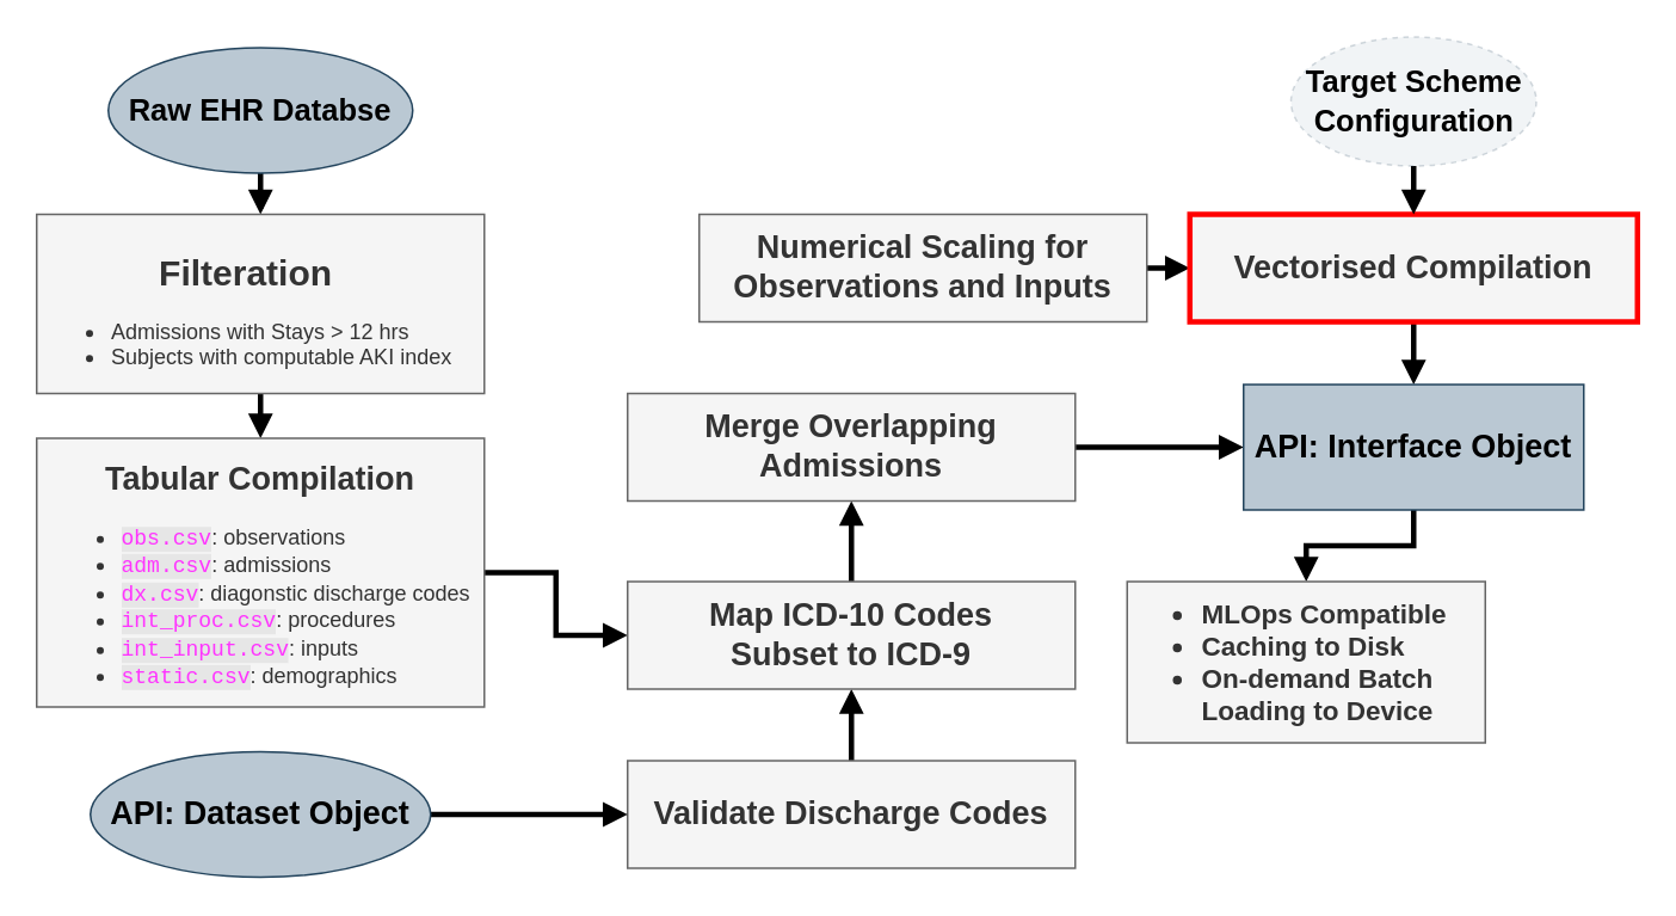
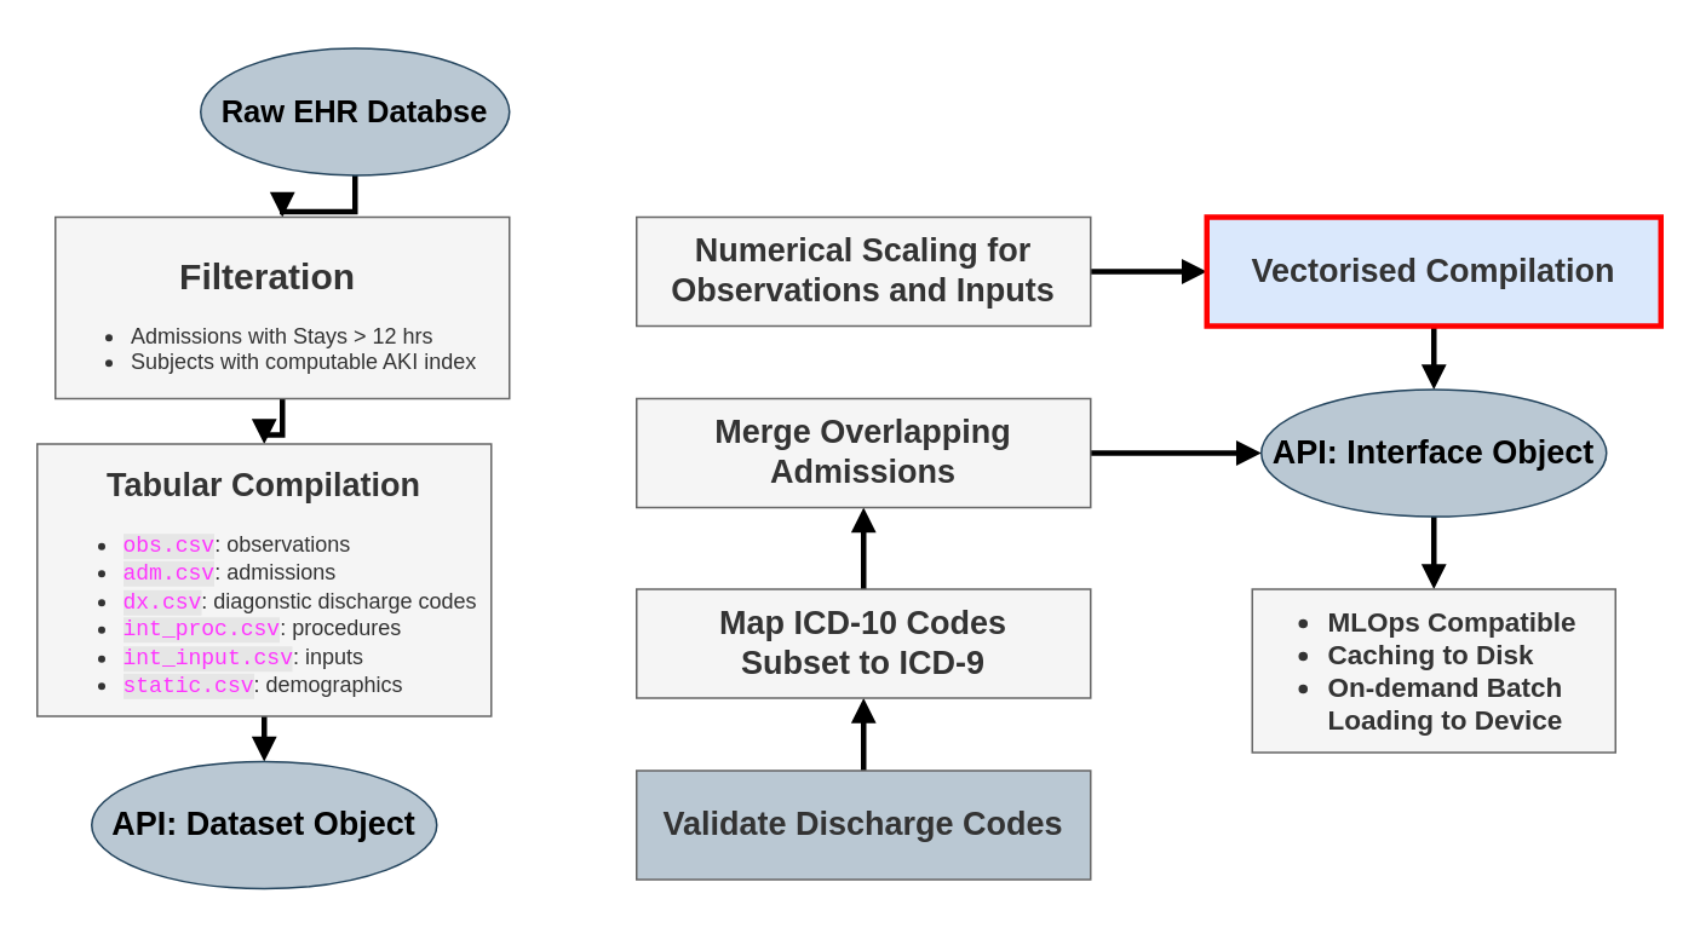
- <mxCell id="24" value="&lt;h2&gt;&lt;font style=&quot;font-size: 17px;&quot;&gt;Target Scheme Configuration&lt;/font&gt;&lt;/h2&gt;" style="ellipse;whiteSpace=wrap;html=1;fillColor=#bac8d3;strokeColor=#23445d;shadow=0;dashed=1;fillStyle=auto;gradientColor=none;opacity=20;" parent="1" vertex="1"><mxGeometry x="720.5" y="20" width="137" height="72" as="geometry" /></mxCell>
- <mxCell id="3" value="&lt;h2&gt;&lt;font style=&quot;font-size: 17px;&quot;&gt;Raw EHR Databse&lt;/font&gt;&lt;/h2&gt;" style="ellipse;whiteSpace=wrap;html=1;fillColor=#bac8d3;strokeColor=#23445d;shadow=0;" parent="1" vertex="1"><mxGeometry x="60" y="26" width="170" height="70" as="geometry" /></mxCell>
+ <mxCell id="3" value="&lt;h2&gt;&lt;font style=&quot;font-size: 17px;&quot;&gt;Raw EHR Databse&lt;/font&gt;&lt;/h2&gt;" style="ellipse;whiteSpace=wrap;html=1;fillColor=#bac8d3;strokeColor=#23445d;shadow=0;" parent="1" vertex="1"><mxGeometry x="110" y="26" width="170" height="70" as="geometry" /></mxCell>
- <mxCell id="23" style="edgeStyle=orthogonalEdgeStyle;rounded=0;orthogonalLoop=1;jettySize=auto;html=1;strokeWidth=3;endArrow=block;endFill=1;" parent="1" source="24" target="17" edge="1"><mxGeometry relative="1" as="geometry" /></mxCell>
- <mxCell id="15" value="&lt;h2&gt;Numerical Scaling for Observations and Inputs&lt;/h2&gt;" style="rounded=0;whiteSpace=wrap;html=1;fillColor=#f5f5f5;fontColor=#333333;strokeColor=#666666;" parent="1" vertex="1"><mxGeometry x="390" y="119" width="250" height="60" as="geometry" /></mxCell>
+ <mxCell id="15" value="&lt;h2&gt;Numerical Scaling for Observations and Inputs&lt;/h2&gt;" style="rounded=0;whiteSpace=wrap;html=1;fillColor=#f5f5f5;fontColor=#333333;strokeColor=#666666;" parent="1" vertex="1"><mxGeometry x="350" y="119" width="250" height="60" as="geometry" /></mxCell>
- <mxCell id="17" value="&lt;h2&gt;Vectorised Compilation&lt;/h2&gt;" style="rounded=0;whiteSpace=wrap;html=1;fillColor=#f5f5f5;fontColor=#333333;strokeColor=#FF0000;strokeWidth=3;" parent="1" vertex="1"><mxGeometry x="664" y="119" width="250" height="60" as="geometry" /></mxCell>
+ <mxCell id="17" value="&lt;h2&gt;Vectorised Compilation&lt;/h2&gt;" style="rounded=0;whiteSpace=wrap;html=1;fillColor=#dae8fc;fontColor=#333333;strokeColor=#FF0000;strokeWidth=3;" parent="1" vertex="1"><mxGeometry x="664" y="119" width="250" height="60" as="geometry" /></mxCell>
- <mxCell id="5" value="&lt;h3 style=&quot;text-align: center;&quot;&gt;&lt;span style=&quot;background-color: initial;&quot;&gt;&lt;font style=&quot;font-size: 20px;&quot;&gt;Filteration&lt;/font&gt;&lt;/span&gt;&lt;/h3&gt;&lt;ul&gt;&lt;li&gt;Admissions with Stays &amp;gt; 12 hrs&lt;/li&gt;&lt;li&gt;Subjects with computable AKI index&lt;/li&gt;&lt;/ul&gt;&amp;nbsp;" style="rounded=0;whiteSpace=wrap;html=1;align=left;verticalAlign=top;horizontal=1;fillColor=#f5f5f5;strokeColor=#666666;fontColor=#333333;strokeWidth=1;" parent="1" vertex="1"><mxGeometry x="20" y="119" width="250" height="100" as="geometry" /></mxCell>
+ <mxCell id="5" value="&lt;h3 style=&quot;text-align: center;&quot;&gt;&lt;span style=&quot;background-color: initial;&quot;&gt;&lt;font style=&quot;font-size: 20px;&quot;&gt;Filteration&lt;/font&gt;&lt;/span&gt;&lt;/h3&gt;&lt;ul&gt;&lt;li&gt;Admissions with Stays &amp;gt; 12 hrs&lt;/li&gt;&lt;li&gt;Subjects with computable AKI index&lt;/li&gt;&lt;/ul&gt;&amp;nbsp;" style="rounded=0;whiteSpace=wrap;html=1;align=left;verticalAlign=top;horizontal=1;fillColor=#f5f5f5;strokeColor=#666666;fontColor=#333333;strokeWidth=1;" parent="1" vertex="1"><mxGeometry x="30" y="119" width="250" height="100" as="geometry" /></mxCell>
- <mxCell id="21" value="&lt;h2 style=&quot;border-color: var(--border-color);&quot;&gt;API: Interface Object&lt;/h2&gt;" style="whiteSpace=wrap;html=1;fillColor=#bac8d3;strokeColor=#23445d;rounded=0;" parent="1" vertex="1"><mxGeometry x="694" y="214" width="190" height="70" as="geometry" /></mxCell>
+ <mxCell id="21" value="&lt;h2 style=&quot;border-color: var(--border-color);&quot;&gt;API: Interface Object&lt;/h2&gt;" style="ellipse;whiteSpace=wrap;html=1;fillColor=#bac8d3;strokeColor=#23445d;" parent="1" vertex="1"><mxGeometry x="694" y="214" width="190" height="70" as="geometry" /></mxCell>
- <mxCell id="6" style="edgeStyle=orthogonalEdgeStyle;rounded=0;orthogonalLoop=1;jettySize=auto;html=1;strokeWidth=3;endArrow=block;endFill=1;" parent="1" source="7" target="11" edge="1"><mxGeometry relative="1" as="geometry" /></mxCell>
+ <mxCell id="6" style="edgeStyle=orthogonalEdgeStyle;rounded=0;orthogonalLoop=1;jettySize=auto;html=1;strokeWidth=3;endArrow=block;endFill=1;" parent="1" source="7" target="19" edge="1"><mxGeometry relative="1" as="geometry" /></mxCell>
- <mxCell id="22" value="&lt;h2 style=&quot;font-size: 15px;&quot;&gt;&lt;ul&gt;&lt;li&gt;MLOps Compatible&lt;/li&gt;&lt;li&gt;Caching to Disk&lt;/li&gt;&lt;li&gt;On-demand Batch Loading to Device&lt;/li&gt;&lt;/ul&gt;&lt;/h2&gt;" style="rounded=0;whiteSpace=wrap;html=1;align=left;fillColor=#f5f5f5;fontColor=#333333;strokeColor=#666666;" parent="1" vertex="1"><mxGeometry x="629" y="324" width="200" height="90" as="geometry" /></mxCell>
+ <mxCell id="22" value="&lt;h2 style=&quot;font-size: 15px;&quot;&gt;&lt;ul&gt;&lt;li&gt;MLOps Compatible&lt;/li&gt;&lt;li&gt;Caching to Disk&lt;/li&gt;&lt;li&gt;On-demand Batch Loading to Device&lt;/li&gt;&lt;/ul&gt;&lt;/h2&gt;" style="rounded=0;whiteSpace=wrap;html=1;align=left;fillColor=#f5f5f5;fontColor=#333333;strokeColor=#666666;" parent="1" vertex="1"><mxGeometry x="689" y="324" width="200" height="90" as="geometry" /></mxCell>
- <mxCell id="18" style="edgeStyle=orthogonalEdgeStyle;rounded=0;orthogonalLoop=1;jettySize=auto;html=1;strokeWidth=3;endArrow=block;endFill=1;" parent="1" source="19" target="9" edge="1"><mxGeometry relative="1" as="geometry" /></mxCell>
- <mxCell id="9" value="&lt;h2&gt;Validate Discharge Codes&lt;/h2&gt;" style="rounded=0;whiteSpace=wrap;html=1;fillColor=#f5f5f5;fontColor=#333333;strokeColor=#666666;" parent="1" vertex="1"><mxGeometry x="350" y="424" width="250" height="60" as="geometry" /></mxCell>
+ <mxCell id="9" value="&lt;h2&gt;Validate Discharge Codes&lt;/h2&gt;" style="rounded=0;whiteSpace=wrap;html=1;fillColor=#bac8d3;fontColor=#333333;strokeColor=#666666;" parent="1" vertex="1"><mxGeometry x="350" y="424" width="250" height="60" as="geometry" /></mxCell>
